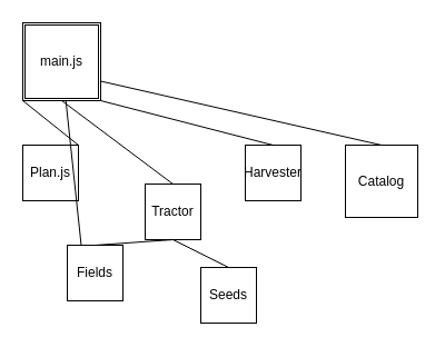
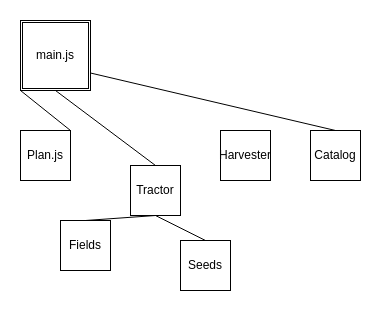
- <mxCell id="11" value="" style="endArrow=none;html=1;exitX=1;exitY=1;exitDx=0;exitDy=0;entryX=0.5;entryY=0;entryDx=0;entryDy=0;" edge="1" parent="1" source="2" target="8"><mxGeometry width="50" height="50" relative="1" as="geometry"><mxPoint x="510" y="260" as="sourcePoint" /><mxPoint x="560" y="210" as="targetPoint" /></mxGeometry></mxCell>
- <mxCell id="15" value="" style="endArrow=none;html=1;exitX=0.25;exitY=0;exitDx=0;exitDy=0;" edge="1" parent="1" source="6" target="2"><mxGeometry width="50" height="50" relative="1" as="geometry"><mxPoint x="560" y="190" as="sourcePoint" /><mxPoint x="610" y="140" as="targetPoint" /></mxGeometry></mxCell>
- <mxCell id="9" value="Catalog" style="whiteSpace=wrap;html=1;aspect=fixed;gradientColor=none;align=center;verticalAlign=middle;" vertex="1" parent="1"><mxGeometry x="310" y="130" width="65" height="65" as="geometry" /></mxCell>
+ <mxCell id="9" value="Catalog" style="whiteSpace=wrap;html=1;aspect=fixed;gradientColor=none;align=center;verticalAlign=middle;" vertex="1" parent="1"><mxGeometry x="310" y="130" width="50" height="50" as="geometry" /></mxCell>
